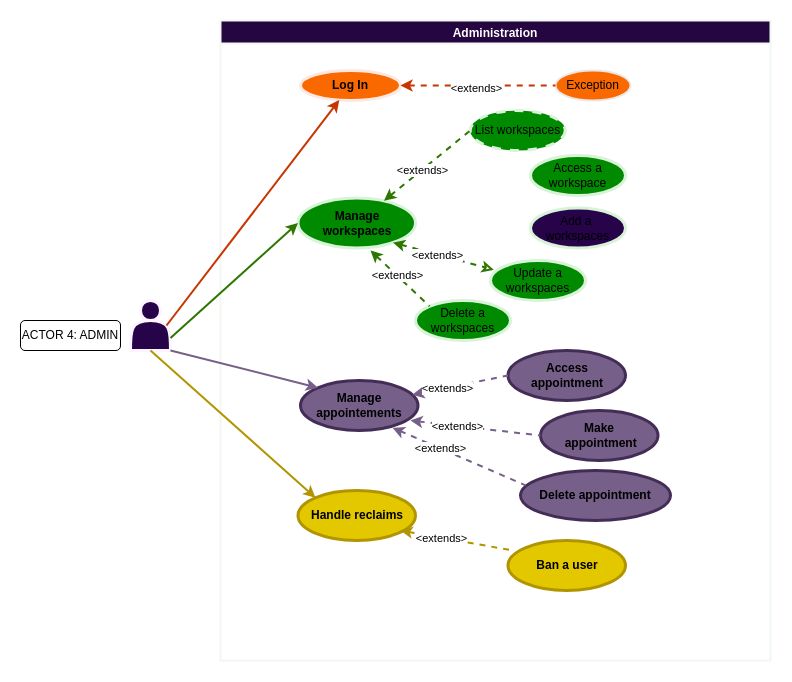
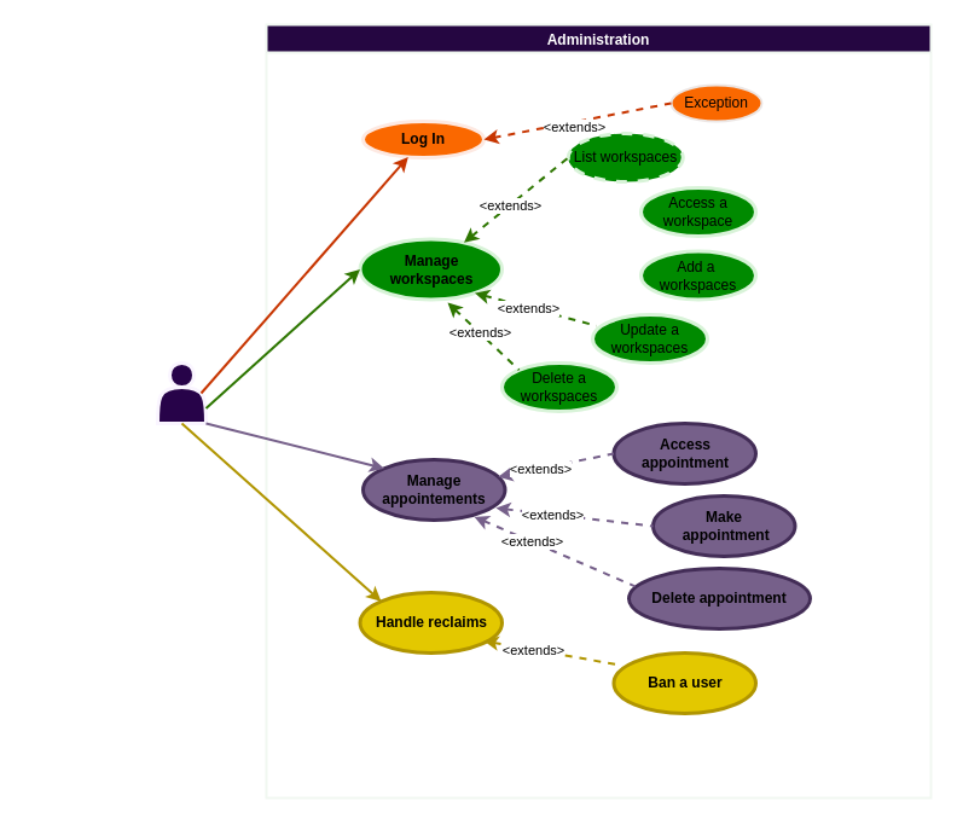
- <mxCell id="3" value="&lt;b&gt;Log In&lt;/b&gt;" style="ellipse;whiteSpace=wrap;html=1;align=center;newEdgeStyle={&quot;edgeStyle&quot;:&quot;entityRelationEdgeStyle&quot;,&quot;startArrow&quot;:&quot;none&quot;,&quot;endArrow&quot;:&quot;none&quot;,&quot;segment&quot;:10,&quot;curved&quot;:1,&quot;sourcePerimeterSpacing&quot;:0,&quot;targetPerimeterSpacing&quot;:0};treeFolding=1;treeMoving=1;fillColor=#fa6800;fontColor=#000000;strokeColor=#fde9e2;strokeWidth=3;" parent="2" vertex="1"><mxGeometry x="80" y="50" width="100" height="30" as="geometry" /></mxCell>
+ <mxCell id="3" value="&lt;b&gt;Log In&lt;/b&gt;" style="ellipse;whiteSpace=wrap;html=1;align=center;newEdgeStyle={&quot;edgeStyle&quot;:&quot;entityRelationEdgeStyle&quot;,&quot;startArrow&quot;:&quot;none&quot;,&quot;endArrow&quot;:&quot;none&quot;,&quot;segment&quot;:10,&quot;curved&quot;:1,&quot;sourcePerimeterSpacing&quot;:0,&quot;targetPerimeterSpacing&quot;:0};treeFolding=1;treeMoving=1;fillColor=#fa6800;fontColor=#000000;strokeColor=#fde9e2;strokeWidth=3;" parent="2" vertex="1"><mxGeometry x="80" y="80" width="100" height="30" as="geometry" /></mxCell>
- <mxCell id="12" value="&lt;font color=&quot;#000000&quot;&gt;Add a&amp;nbsp; workspaces&lt;/font&gt;" style="ellipse;whiteSpace=wrap;html=1;align=center;newEdgeStyle={&quot;edgeStyle&quot;:&quot;entityRelationEdgeStyle&quot;,&quot;startArrow&quot;:&quot;none&quot;,&quot;endArrow&quot;:&quot;none&quot;,&quot;segment&quot;:10,&quot;curved&quot;:1,&quot;sourcePerimeterSpacing&quot;:0,&quot;targetPerimeterSpacing&quot;:0};treeFolding=1;treeMoving=1;fillColor=#270349;fontColor=#ffffff;strokeColor=#d8f3d8;strokeWidth=3;" parent="2" vertex="1"><mxGeometry x="310" y="187.5" width="95" height="40" as="geometry" /></mxCell>
+ <mxCell id="12" value="&lt;font color=&quot;#000000&quot;&gt;Add a&amp;nbsp; workspaces&lt;/font&gt;" style="ellipse;whiteSpace=wrap;html=1;align=center;newEdgeStyle={&quot;edgeStyle&quot;:&quot;entityRelationEdgeStyle&quot;,&quot;startArrow&quot;:&quot;none&quot;,&quot;endArrow&quot;:&quot;none&quot;,&quot;segment&quot;:10,&quot;curved&quot;:1,&quot;sourcePerimeterSpacing&quot;:0,&quot;targetPerimeterSpacing&quot;:0};treeFolding=1;treeMoving=1;fillColor=#008a00;fontColor=#ffffff;strokeColor=#d8f3d8;strokeWidth=3;" parent="2" vertex="1"><mxGeometry x="310" y="187.5" width="95" height="40" as="geometry" /></mxCell>
- <mxCell id="15" style="rounded=1;jumpStyle=none;html=1;elbow=vertical;fillColor=#60a917;strokeColor=#2D7600;strokeWidth=2;entryX=0.034;entryY=0.231;entryDx=0;entryDy=0;dashed=1;endArrow=classic;endFill=0;startArrow=classic;startFill=1;entryPerimeter=0;exitX=0.808;exitY=0.891;exitDx=0;exitDy=0;exitPerimeter=0;" parent="2" source="7" target="13" edge="1"><mxGeometry relative="1" as="geometry"><mxPoint x="206.026" y="174.101" as="sourcePoint" /><mxPoint x="279.75" y="140" as="targetPoint" /></mxGeometry></mxCell>
+ <mxCell id="15" style="rounded=1;jumpStyle=none;html=1;elbow=vertical;fillColor=#60a917;strokeColor=#2D7600;strokeWidth=2;entryX=0.034;entryY=0.231;entryDx=0;entryDy=0;dashed=1;endArrow=none;endFill=0;startArrow=classic;startFill=1;entryPerimeter=0;exitX=0.808;exitY=0.891;exitDx=0;exitDy=0;exitPerimeter=0;" parent="2" source="7" target="13" edge="1"><mxGeometry relative="1" as="geometry"><mxPoint x="206.026" y="174.101" as="sourcePoint" /><mxPoint x="279.75" y="140" as="targetPoint" /></mxGeometry></mxCell>
- <mxCell id="37" value="ACTOR 4: ADMIN" style="rounded=1;whiteSpace=wrap;html=1;" parent="1" vertex="1"><mxGeometry x="20" y="320" width="100" height="30" as="geometry" /></mxCell>
